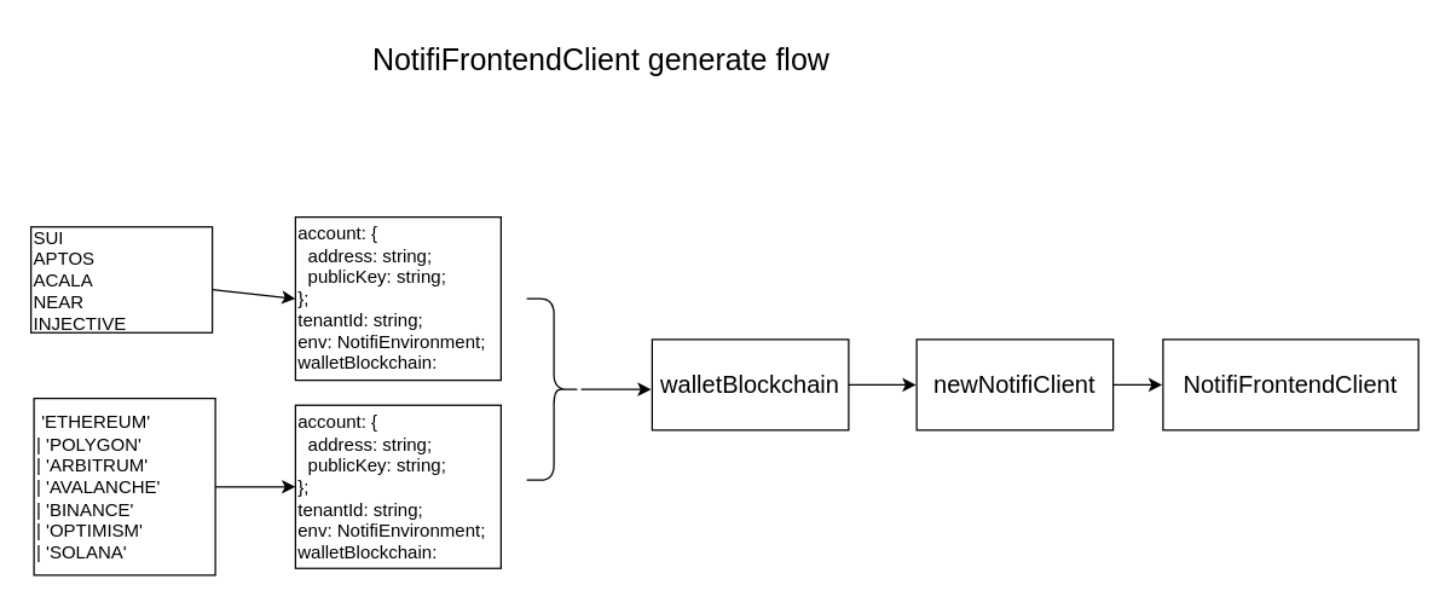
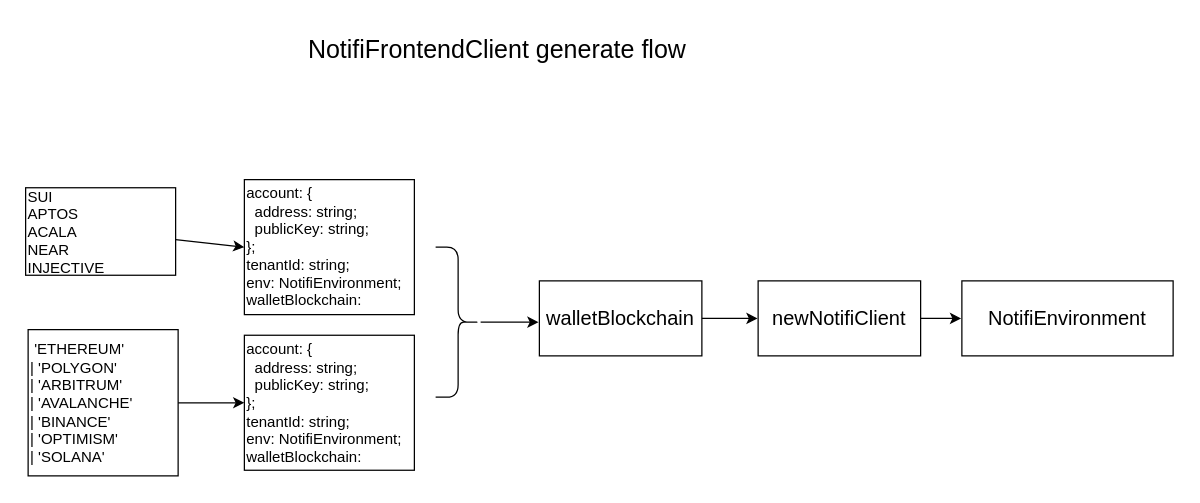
- <mxCell id="15" value="NotifiFrontendClient" style="whiteSpace=wrap;html=1;labelBackgroundColor=none;strokeColor=#000000;fontSize=16;fontColor=#000000;fillColor=none;" parent="1" vertex="1"><mxGeometry x="769" y="224" width="169" height="60" as="geometry" /></mxCell>
+ <mxCell id="15" value="NotifiEnvironment" style="whiteSpace=wrap;html=1;labelBackgroundColor=none;strokeColor=#000000;fontSize=16;fontColor=#000000;fillColor=none;" parent="1" vertex="1"><mxGeometry x="769" y="224" width="169" height="60" as="geometry" /></mxCell>
